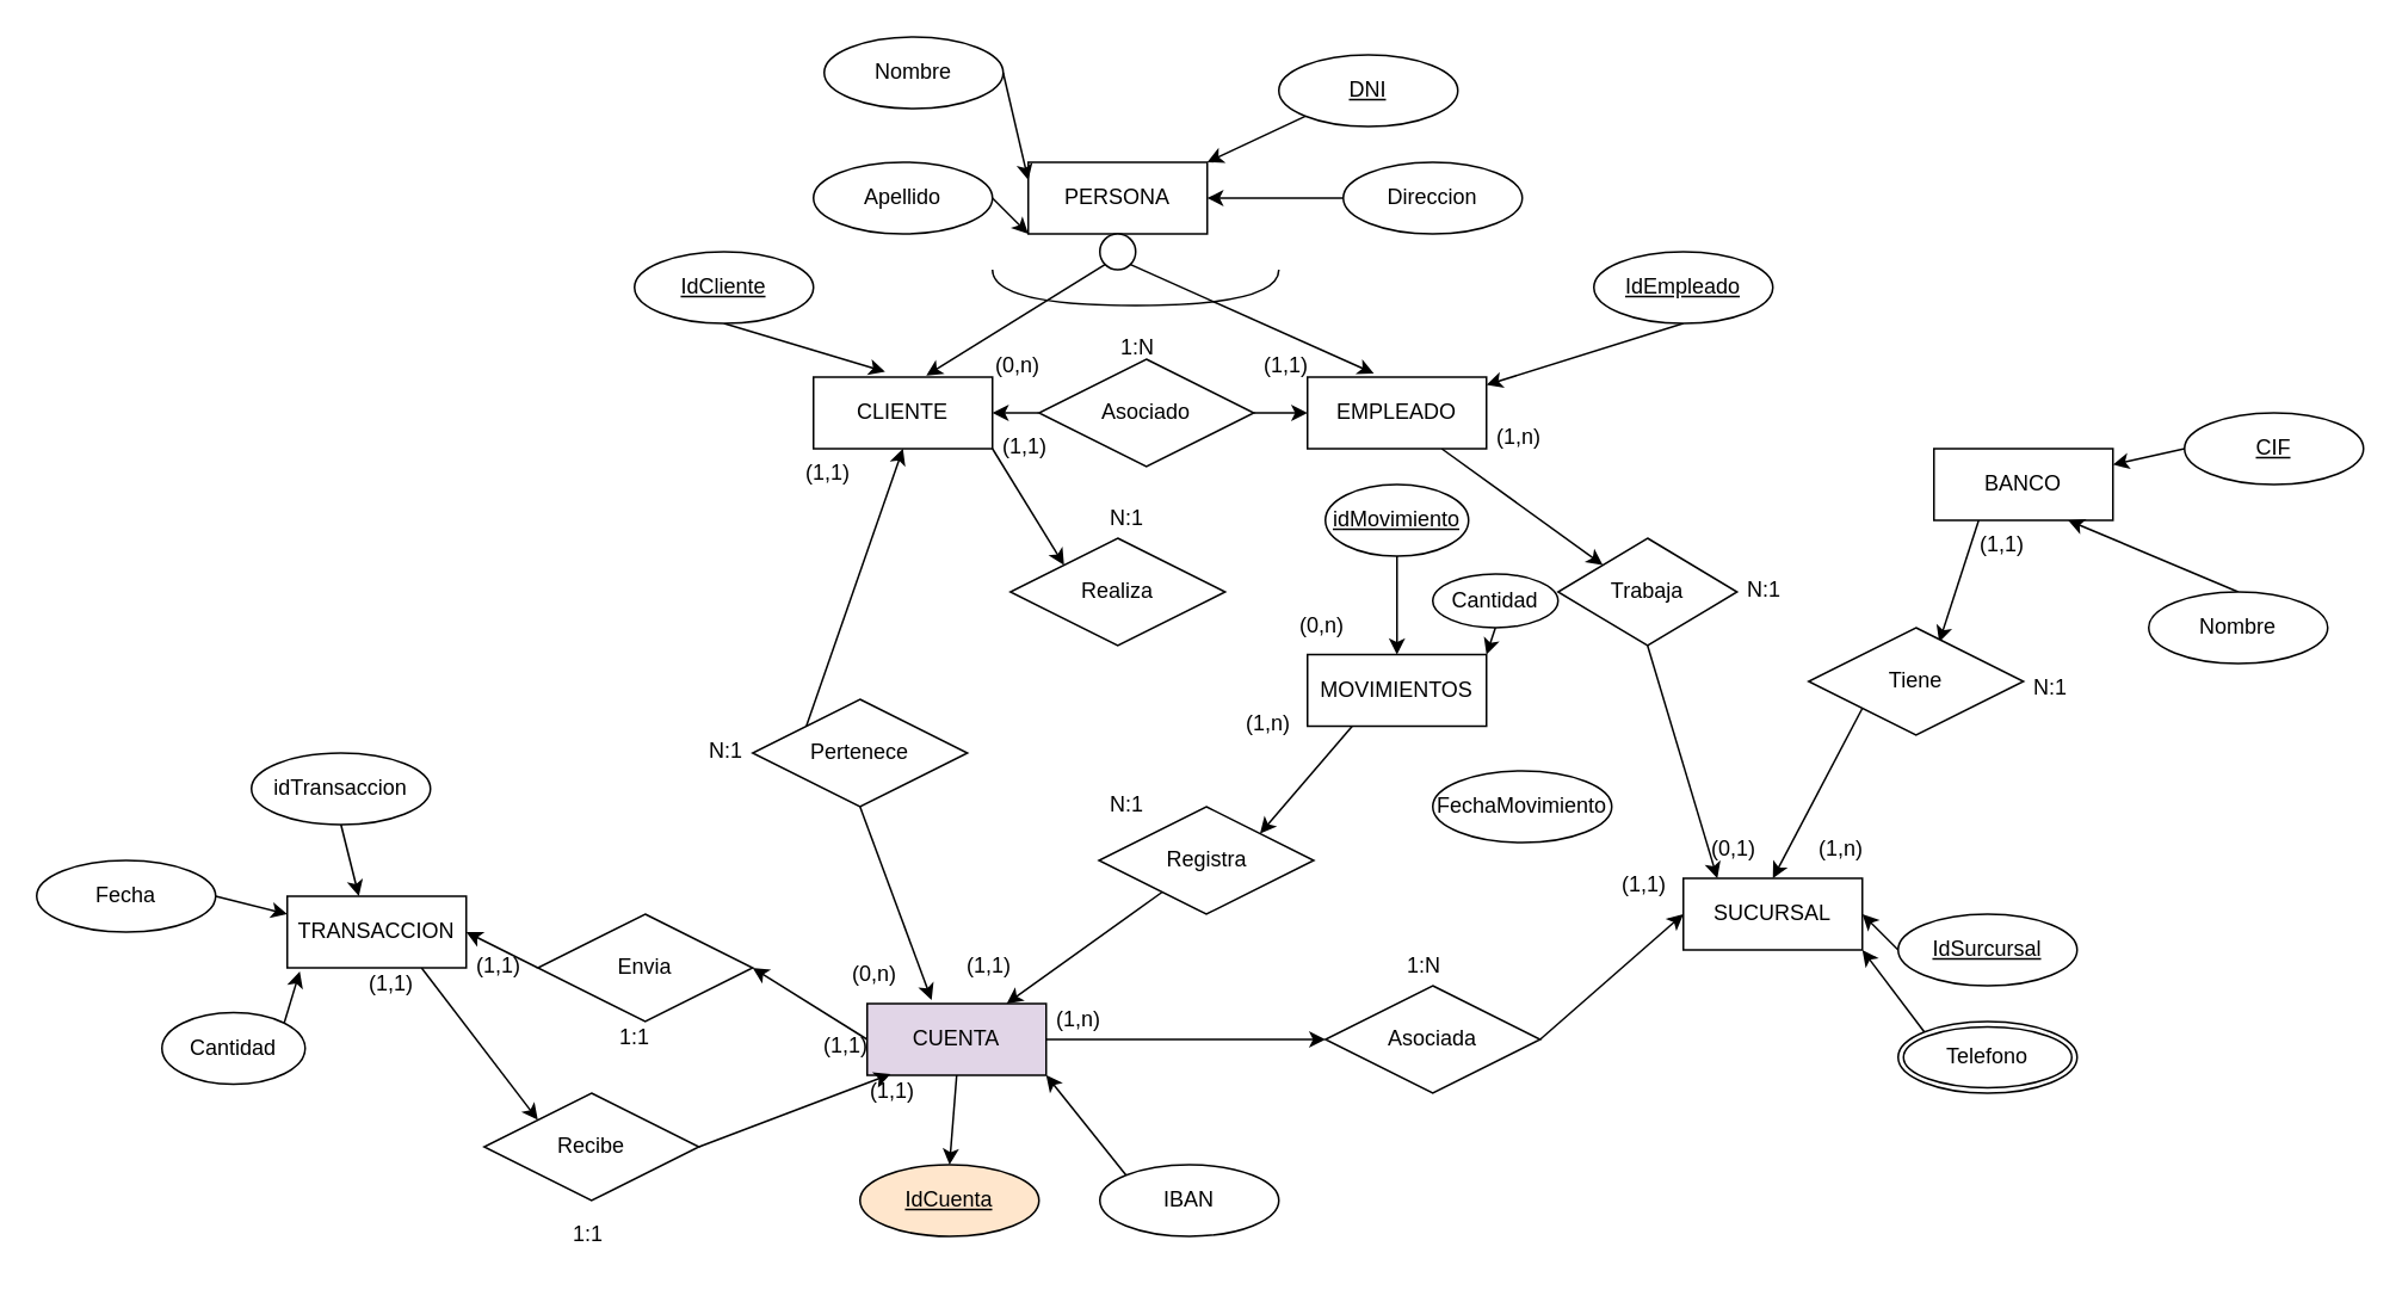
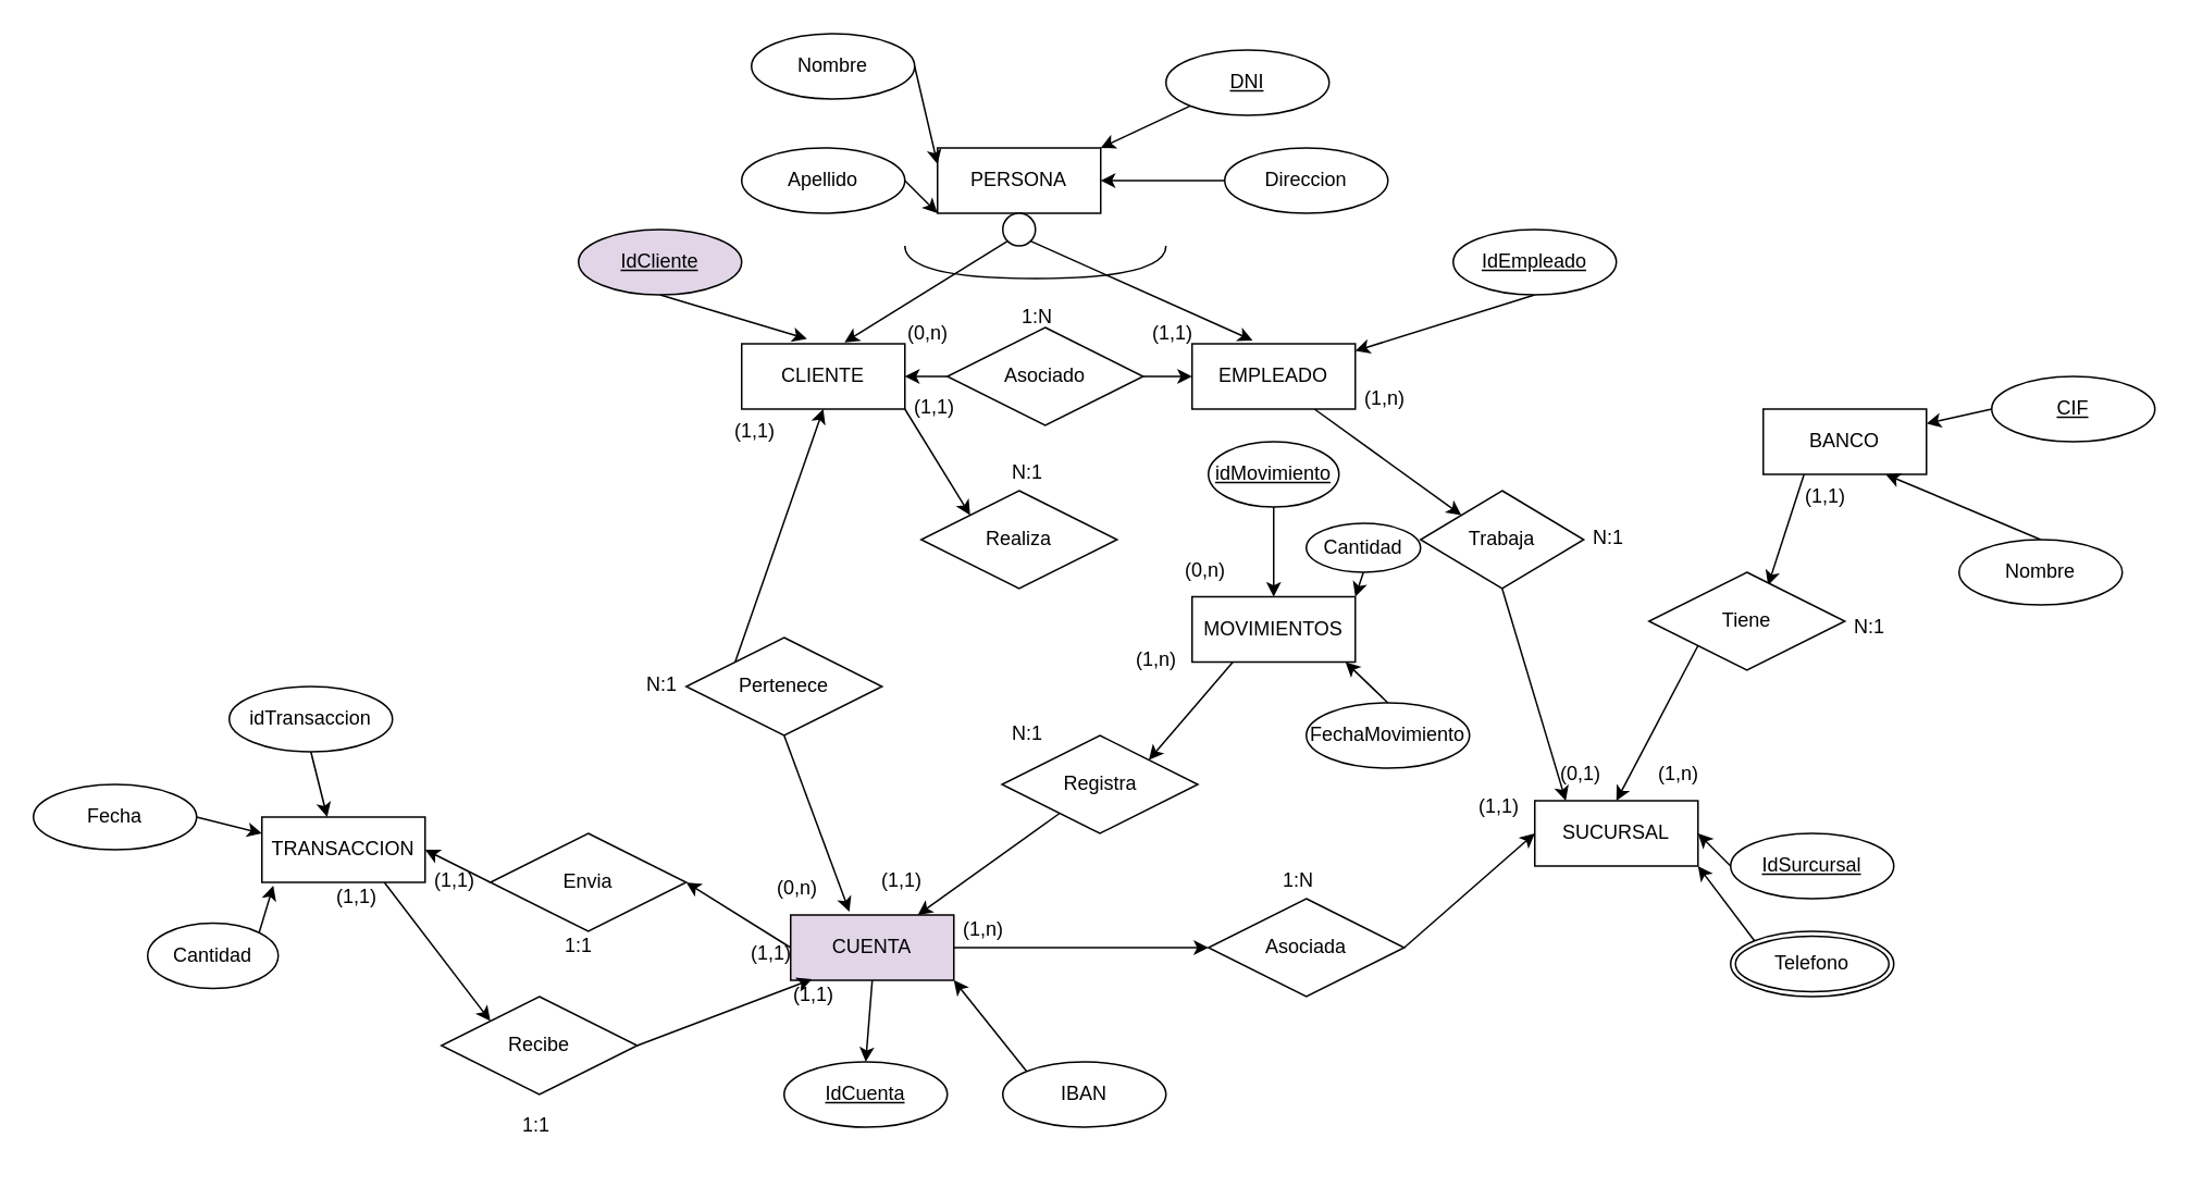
- <mxCell id="34" value="IdCliente" style="ellipse;whiteSpace=wrap;html=1;align=center;fontStyle=4;" parent="1" vertex="1"><mxGeometry x="354" y="140" width="100" height="40" as="geometry" /></mxCell>
+ <mxCell id="34" value="IdCliente" style="ellipse;whiteSpace=wrap;html=1;align=center;fontStyle=4;fillColor=#e1d5e7;" parent="1" vertex="1"><mxGeometry x="354" y="140" width="100" height="40" as="geometry" /></mxCell>
+ <mxCell id="42" style="edgeStyle=none;rounded=0;orthogonalLoop=1;jettySize=auto;html=1;exitX=0.5;exitY=0;exitDx=0;exitDy=0;entryX=0.94;entryY=1;entryDx=0;entryDy=0;entryPerimeter=0;" parent="1" source="43" target="24" edge="1"><mxGeometry relative="1" as="geometry" /></mxCell>
- <mxCell id="28" value="IdCuenta" style="ellipse;whiteSpace=wrap;html=1;align=center;fontStyle=4;fillColor=#ffe6cc;" parent="1" vertex="1"><mxGeometry x="480" y="650" width="100" height="40" as="geometry" /></mxCell>
+ <mxCell id="28" value="IdCuenta" style="ellipse;whiteSpace=wrap;html=1;align=center;fontStyle=4;" parent="1" vertex="1"><mxGeometry x="480" y="650" width="100" height="40" as="geometry" /></mxCell>
